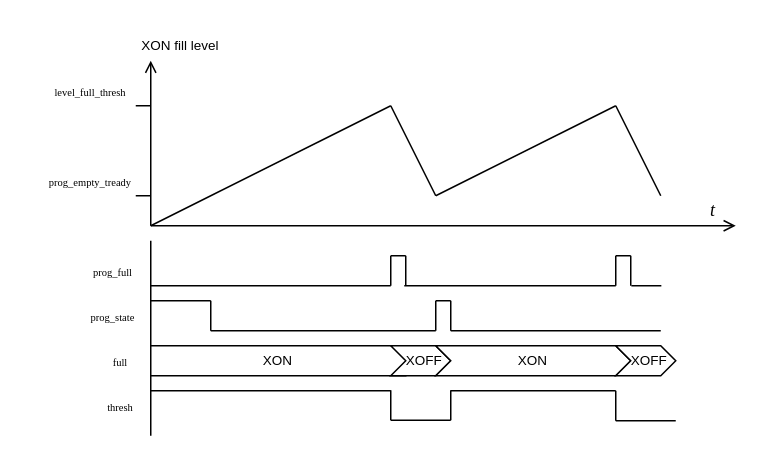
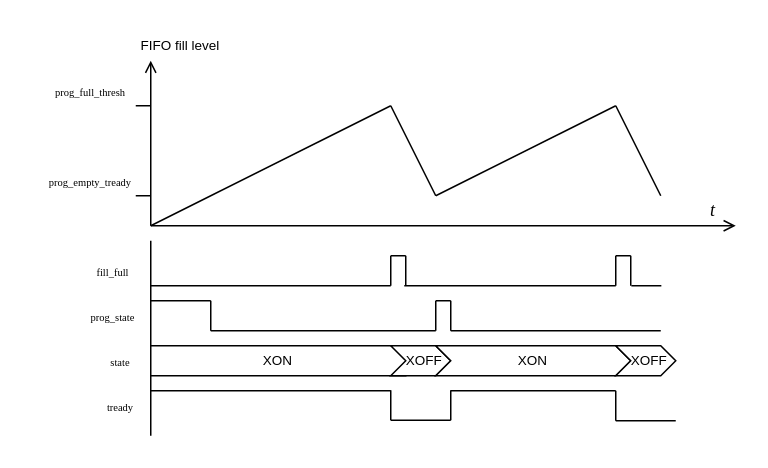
- <mxCell id="10" value="&lt;font style=&quot;font-size: 9px;&quot; face=&quot;Helvetica&quot;&gt;XON fill level&lt;/font&gt;" style="text;html=1;strokeColor=none;fillColor=none;align=center;verticalAlign=middle;whiteSpace=wrap;rounded=0;fontFamily=Lucida Console;fontSize=7;" vertex="1" parent="1"><mxGeometry x="90" y="20" width="60" height="20" as="geometry" /></mxCell>
+ <mxCell id="10" value="&lt;font style=&quot;font-size: 9px;&quot; face=&quot;Helvetica&quot;&gt;FIFO fill level&lt;/font&gt;" style="text;html=1;strokeColor=none;fillColor=none;align=center;verticalAlign=middle;whiteSpace=wrap;rounded=0;fontFamily=Lucida Console;fontSize=7;" vertex="1" parent="1"><mxGeometry x="90" y="20" width="60" height="20" as="geometry" /></mxCell>
- <mxCell id="8" value="&lt;font style=&quot;font-size: 7px;&quot; face=&quot;Lucida Console&quot;&gt;level_full_thresh&lt;/font&gt;" style="text;html=1;strokeColor=none;fillColor=none;align=center;verticalAlign=middle;whiteSpace=wrap;rounded=0;" vertex="1" parent="1"><mxGeometry x="20" y="50" width="80" height="20" as="geometry" /></mxCell>
+ <mxCell id="8" value="&lt;font style=&quot;font-size: 7px;&quot; face=&quot;Lucida Console&quot;&gt;prog_full_thresh&lt;/font&gt;" style="text;html=1;strokeColor=none;fillColor=none;align=center;verticalAlign=middle;whiteSpace=wrap;rounded=0;" vertex="1" parent="1"><mxGeometry x="20" y="50" width="80" height="20" as="geometry" /></mxCell>
- <mxCell id="12" value="&lt;font style=&quot;font-size: 7px;&quot; face=&quot;Lucida Console&quot;&gt;prog_full&lt;/font&gt;" style="text;html=1;strokeColor=none;fillColor=none;align=center;verticalAlign=middle;whiteSpace=wrap;rounded=0;" vertex="1" parent="1"><mxGeometry x="50" y="170" width="50" height="20" as="geometry" /></mxCell>
+ <mxCell id="12" value="&lt;font style=&quot;font-size: 7px;&quot; face=&quot;Lucida Console&quot;&gt;fill_full&lt;/font&gt;" style="text;html=1;strokeColor=none;fillColor=none;align=center;verticalAlign=middle;whiteSpace=wrap;rounded=0;" vertex="1" parent="1"><mxGeometry x="50" y="170" width="50" height="20" as="geometry" /></mxCell>
- <mxCell id="14" value="&lt;font style=&quot;font-size: 7px;&quot; face=&quot;Lucida Console&quot;&gt;full&lt;/font&gt;" style="text;html=1;strokeColor=none;fillColor=none;align=center;verticalAlign=middle;whiteSpace=wrap;rounded=0;" vertex="1" parent="1"><mxGeometry x="60" y="230" width="40" height="20" as="geometry" /></mxCell>
+ <mxCell id="14" value="&lt;font style=&quot;font-size: 7px;&quot; face=&quot;Lucida Console&quot;&gt;state&lt;/font&gt;" style="text;html=1;strokeColor=none;fillColor=none;align=center;verticalAlign=middle;whiteSpace=wrap;rounded=0;" vertex="1" parent="1"><mxGeometry x="60" y="230" width="40" height="20" as="geometry" /></mxCell>
- <mxCell id="34" value="&lt;font style=&quot;font-size: 7px;&quot; face=&quot;Lucida Console&quot;&gt;thresh&lt;/font&gt;" style="text;html=1;strokeColor=none;fillColor=none;align=center;verticalAlign=middle;whiteSpace=wrap;rounded=0;" vertex="1" parent="1"><mxGeometry x="60" y="260" width="40" height="20" as="geometry" /></mxCell>
+ <mxCell id="34" value="&lt;font style=&quot;font-size: 7px;&quot; face=&quot;Lucida Console&quot;&gt;tready&lt;/font&gt;" style="text;html=1;strokeColor=none;fillColor=none;align=center;verticalAlign=middle;whiteSpace=wrap;rounded=0;" vertex="1" parent="1"><mxGeometry x="60" y="260" width="40" height="20" as="geometry" /></mxCell>
